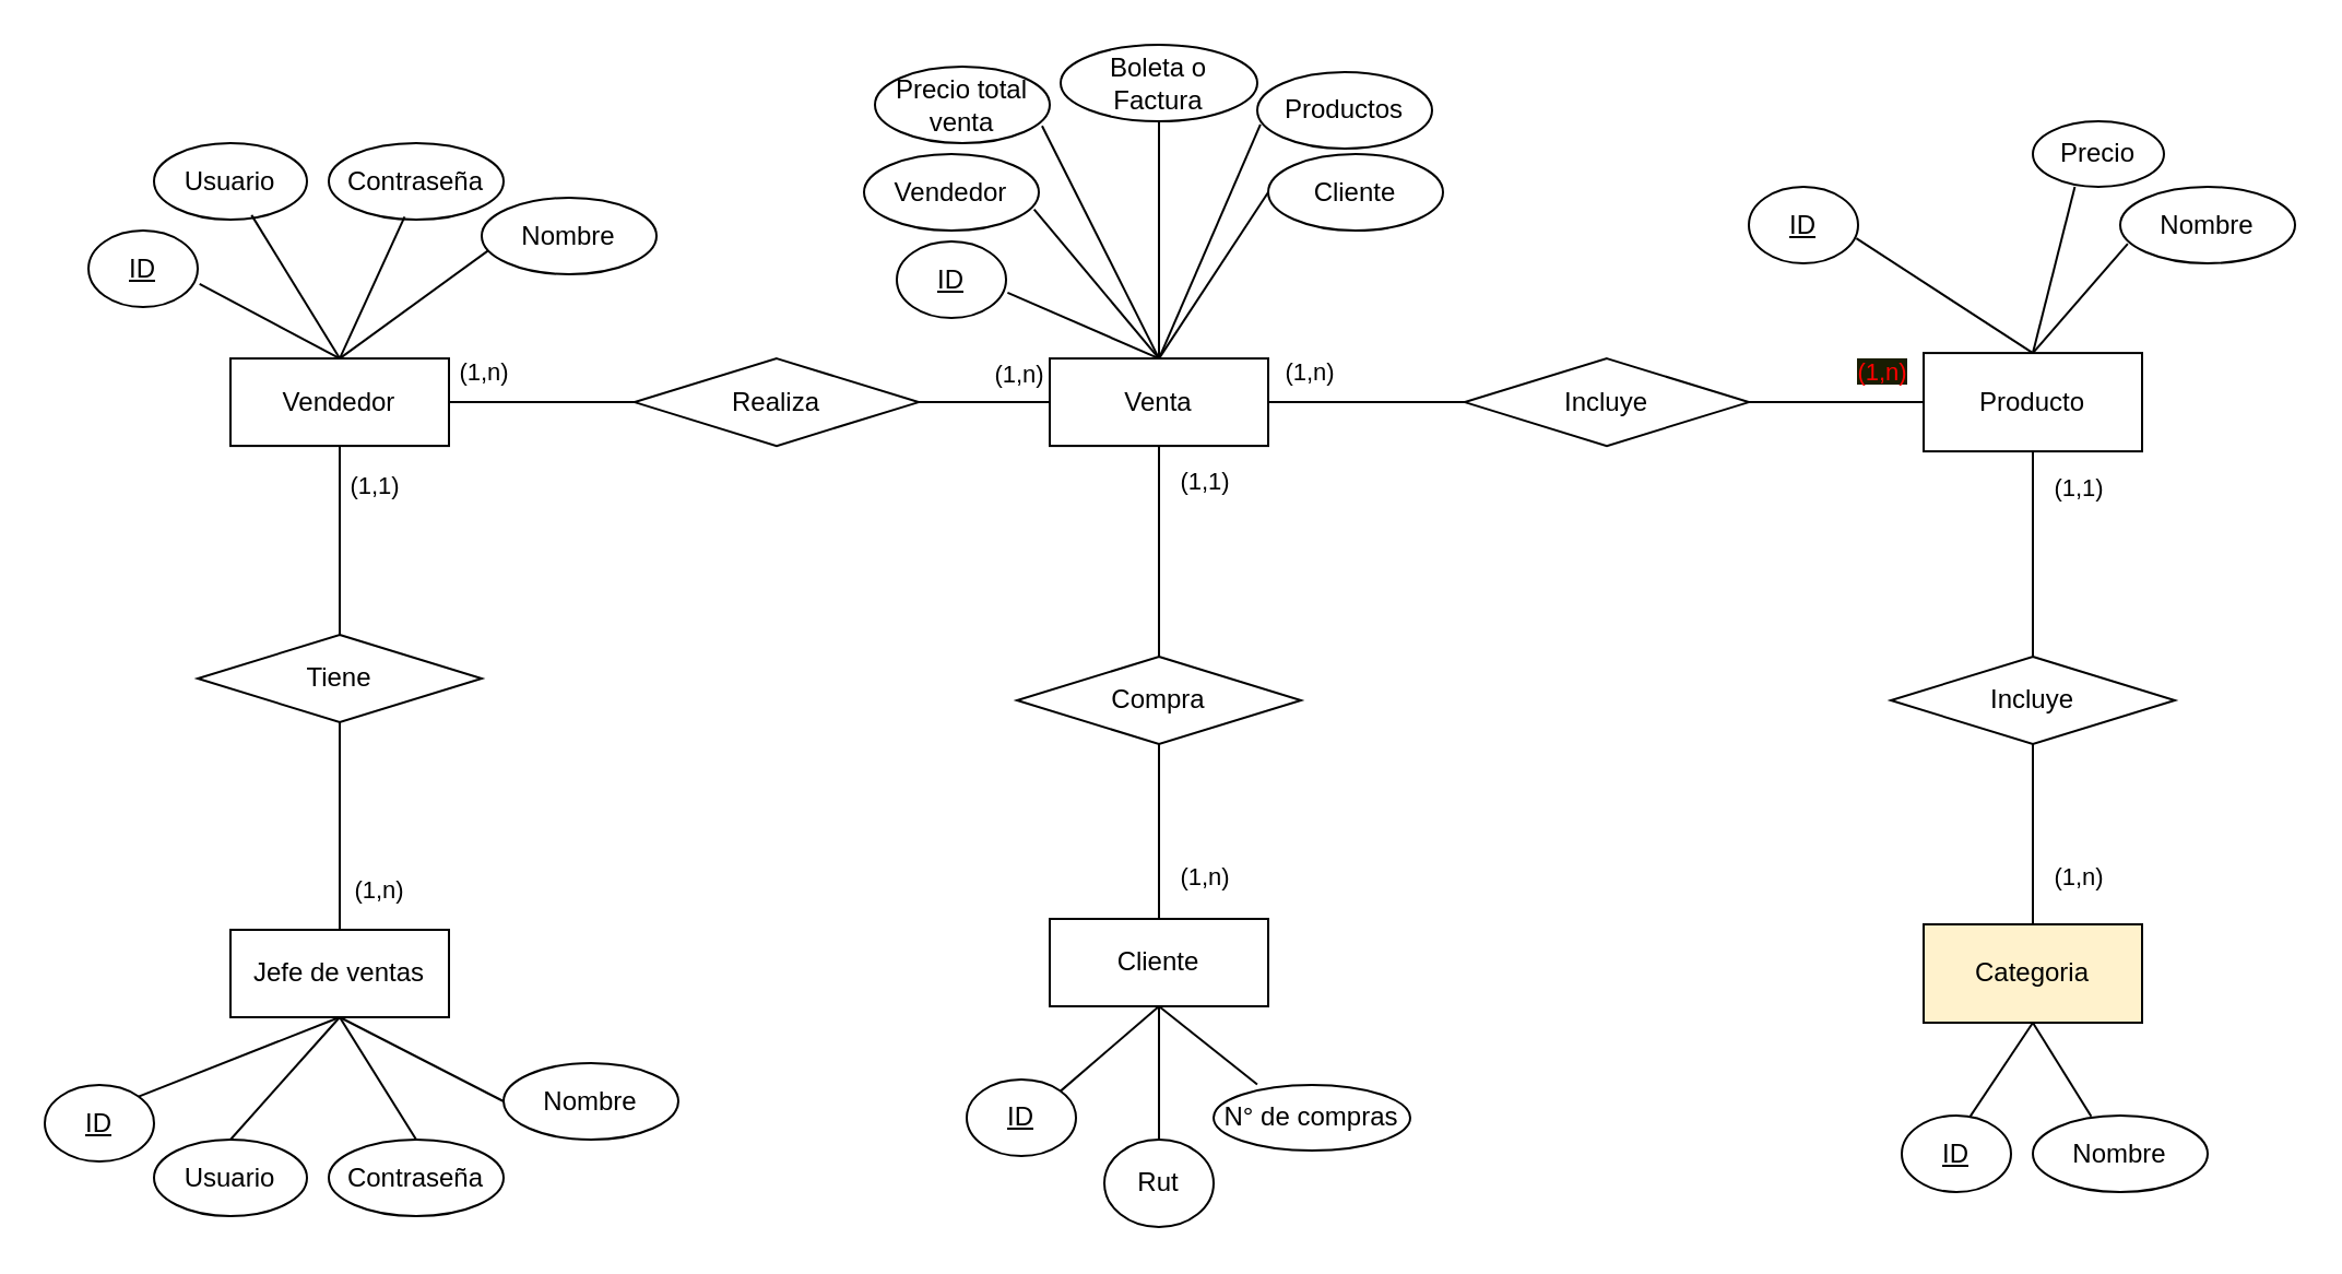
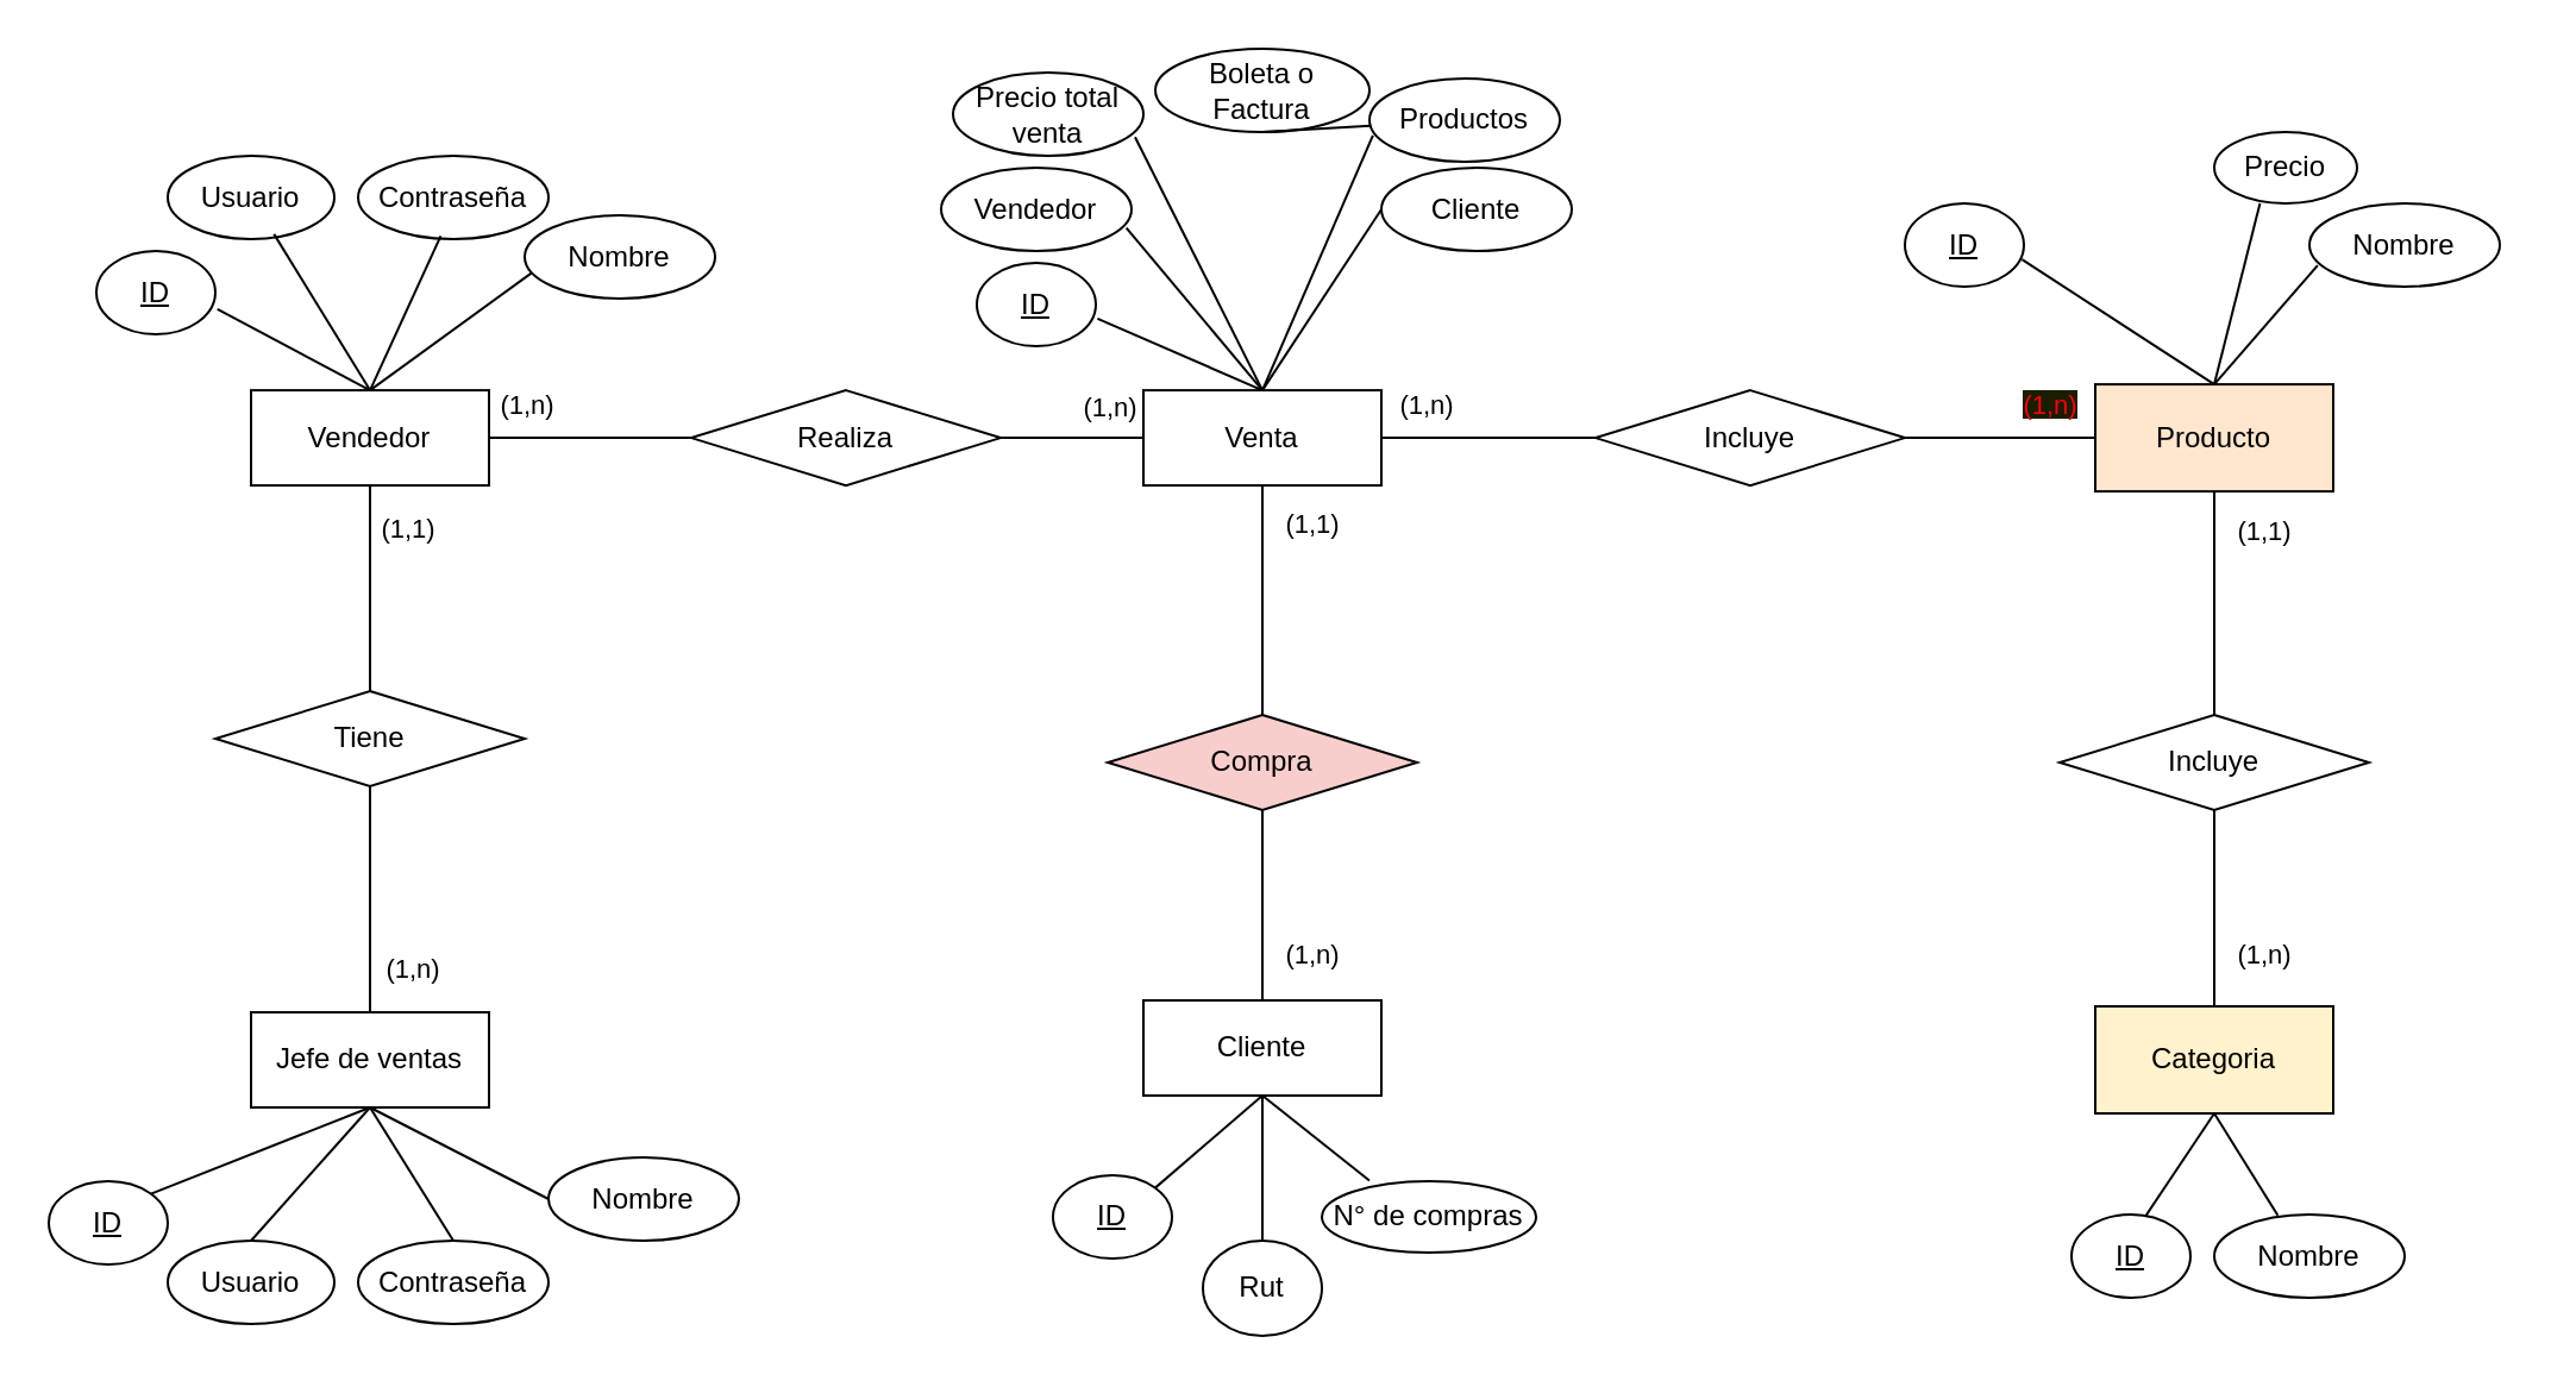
- <mxCell id="64" value="" style="endArrow=none;html=1;rounded=0;entryX=0.5;entryY=0;entryDx=0;entryDy=0;exitX=0.5;exitY=1;exitDx=0;exitDy=0;" edge="1" parent="1" source="42" target="5"><mxGeometry width="50" height="50" relative="1" as="geometry"><mxPoint x="520" y="240" as="sourcePoint" /><mxPoint x="570" y="190" as="targetPoint" /></mxGeometry></mxCell>
+ <mxCell id="64" value="" style="endArrow=none;html=1;rounded=0;exitX=0.5;exitY=1;exitDx=0;exitDy=0;" edge="1" parent="1" source="42" target="41"><mxGeometry width="50" height="50" relative="1" as="geometry"><mxPoint x="520" y="240" as="sourcePoint" /><mxPoint x="570" y="190" as="targetPoint" /></mxGeometry></mxCell>
- <mxCell id="4" value="Producto" style="rounded=0;whiteSpace=wrap;html=1;" parent="1" vertex="1"><mxGeometry x="880" y="161.05" width="100" height="45" as="geometry" /></mxCell>
+ <mxCell id="4" value="Producto" style="rounded=0;whiteSpace=wrap;html=1;fillColor=#ffe6cc;" parent="1" vertex="1"><mxGeometry x="880" y="161.05" width="100" height="45" as="geometry" /></mxCell>
- <mxCell id="13" value="Compra" style="rhombus;whiteSpace=wrap;html=1;" parent="1" vertex="1"><mxGeometry x="465" y="300" width="130" height="40" as="geometry" /></mxCell>
+ <mxCell id="13" value="Compra" style="rhombus;whiteSpace=wrap;html=1;fillColor=#f8cecc;" parent="1" vertex="1"><mxGeometry x="465" y="300" width="130" height="40" as="geometry" /></mxCell>
